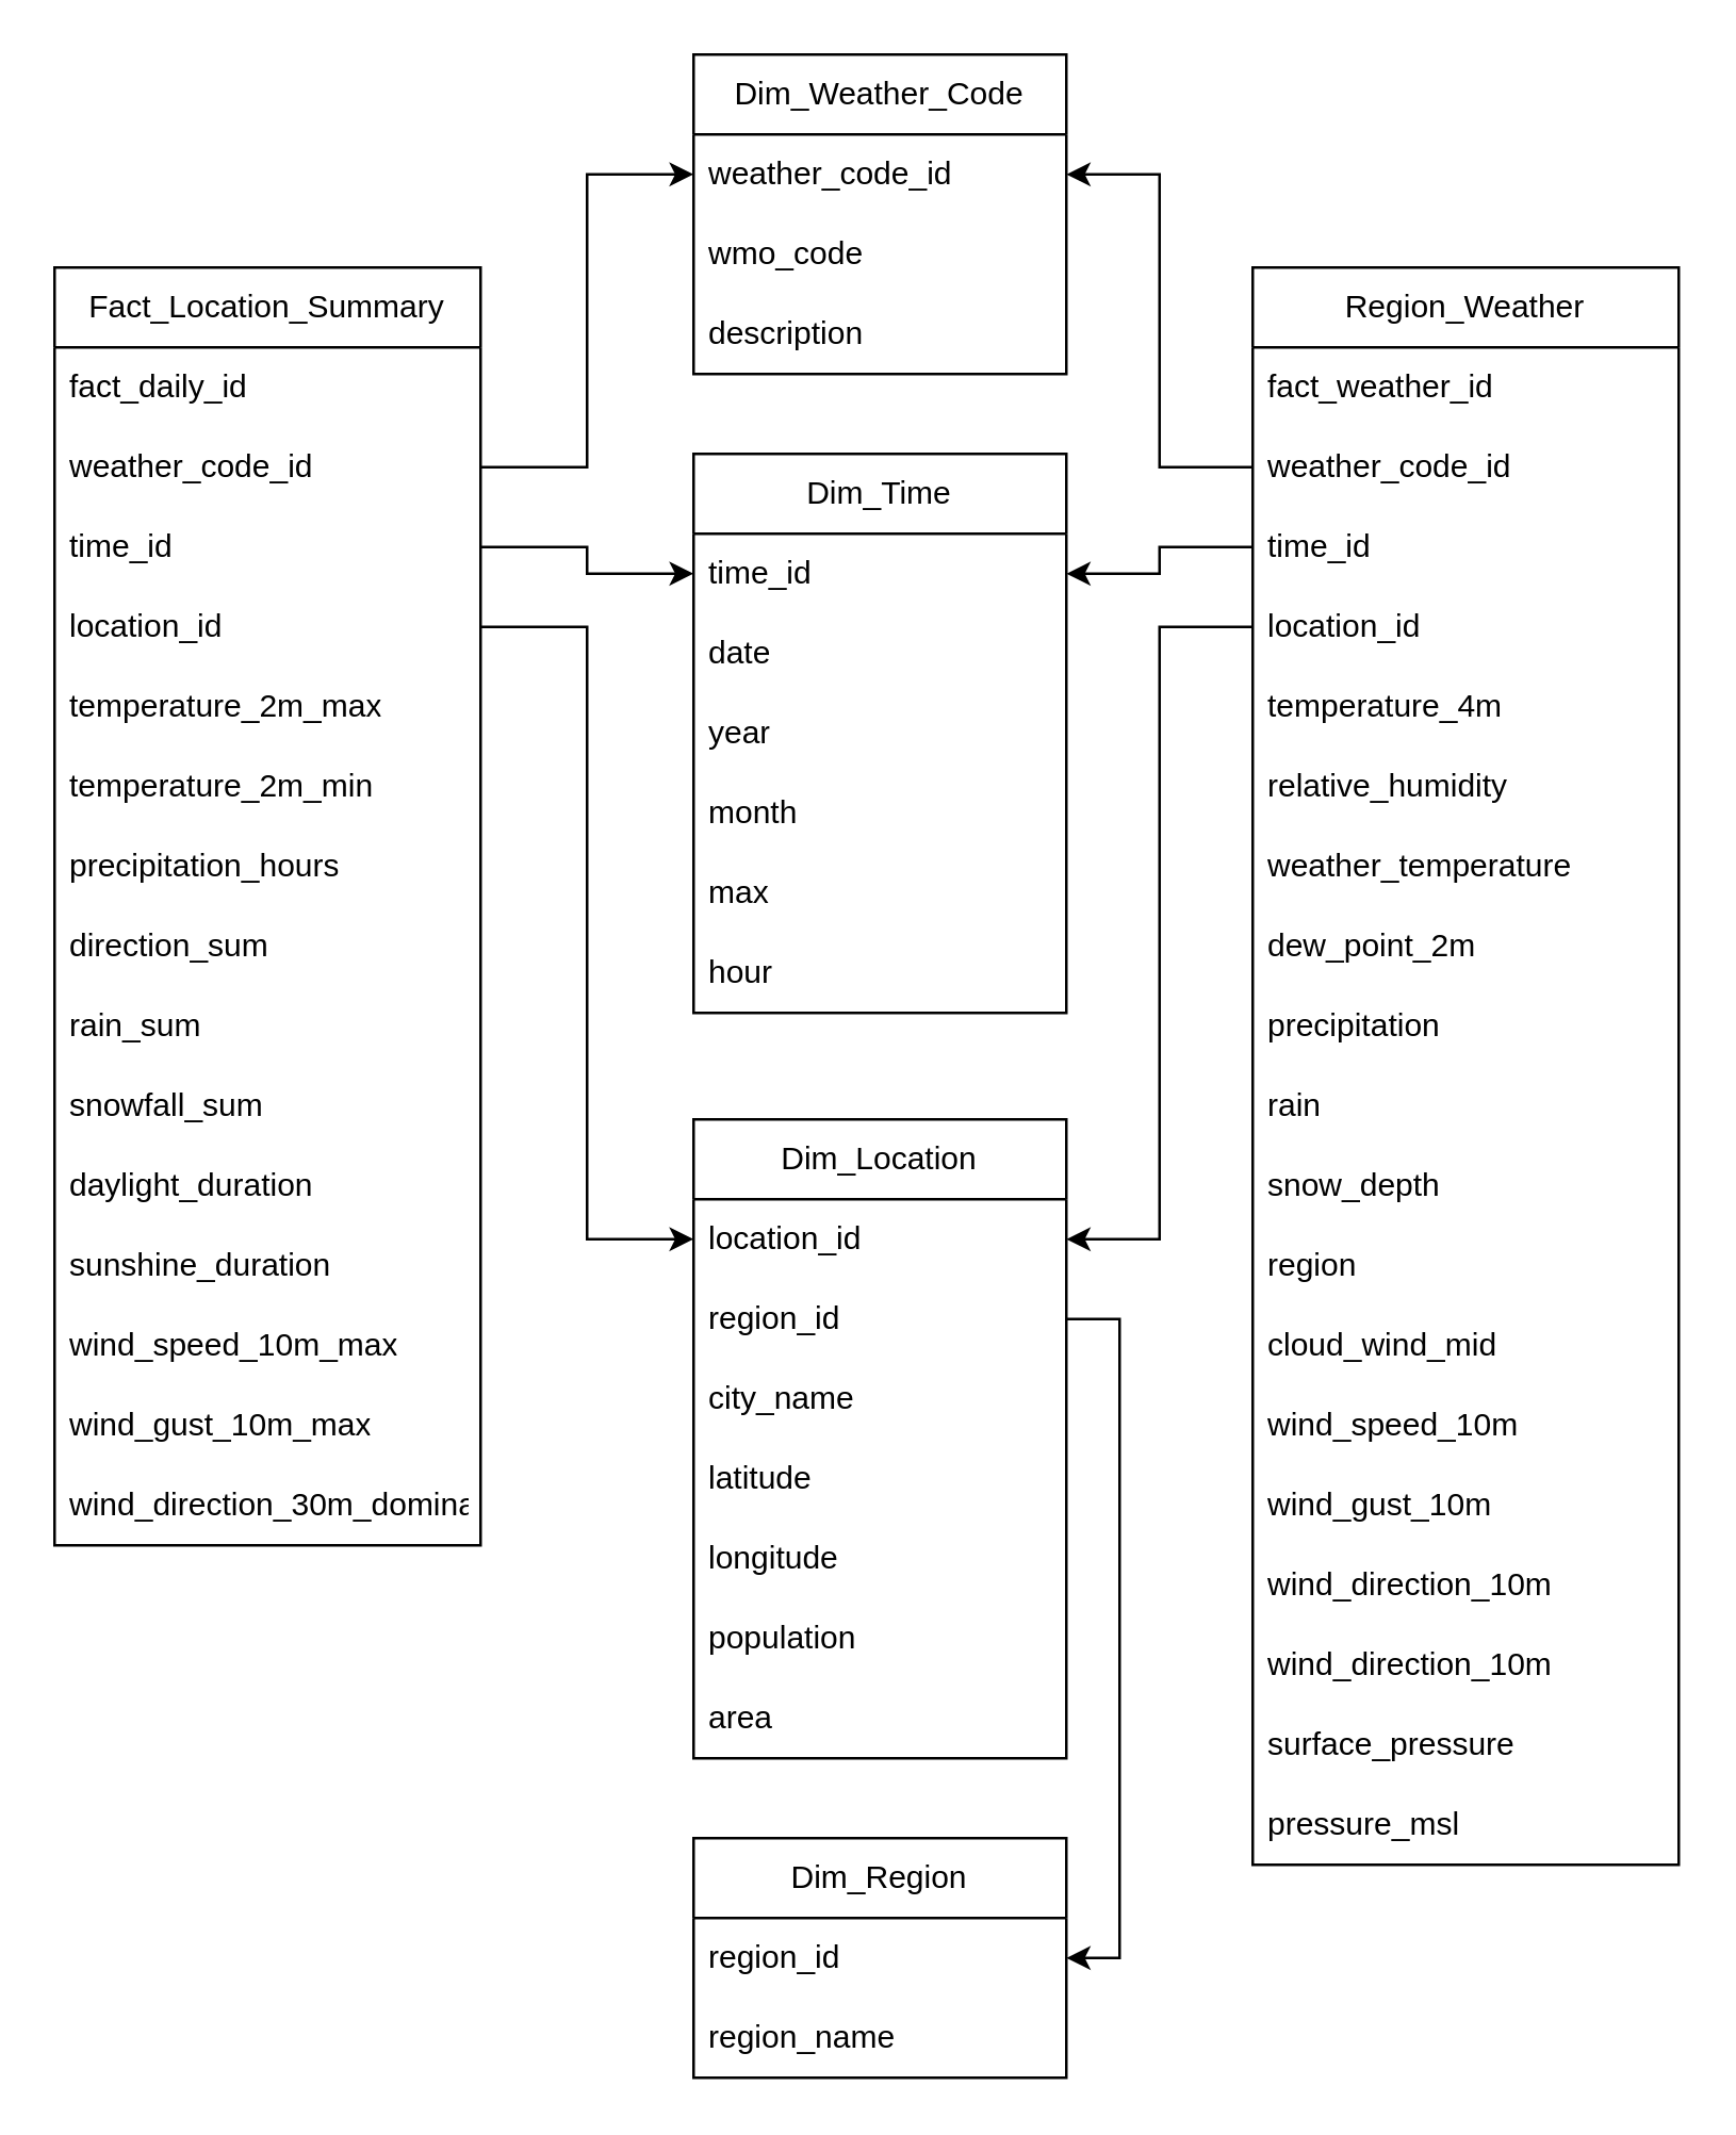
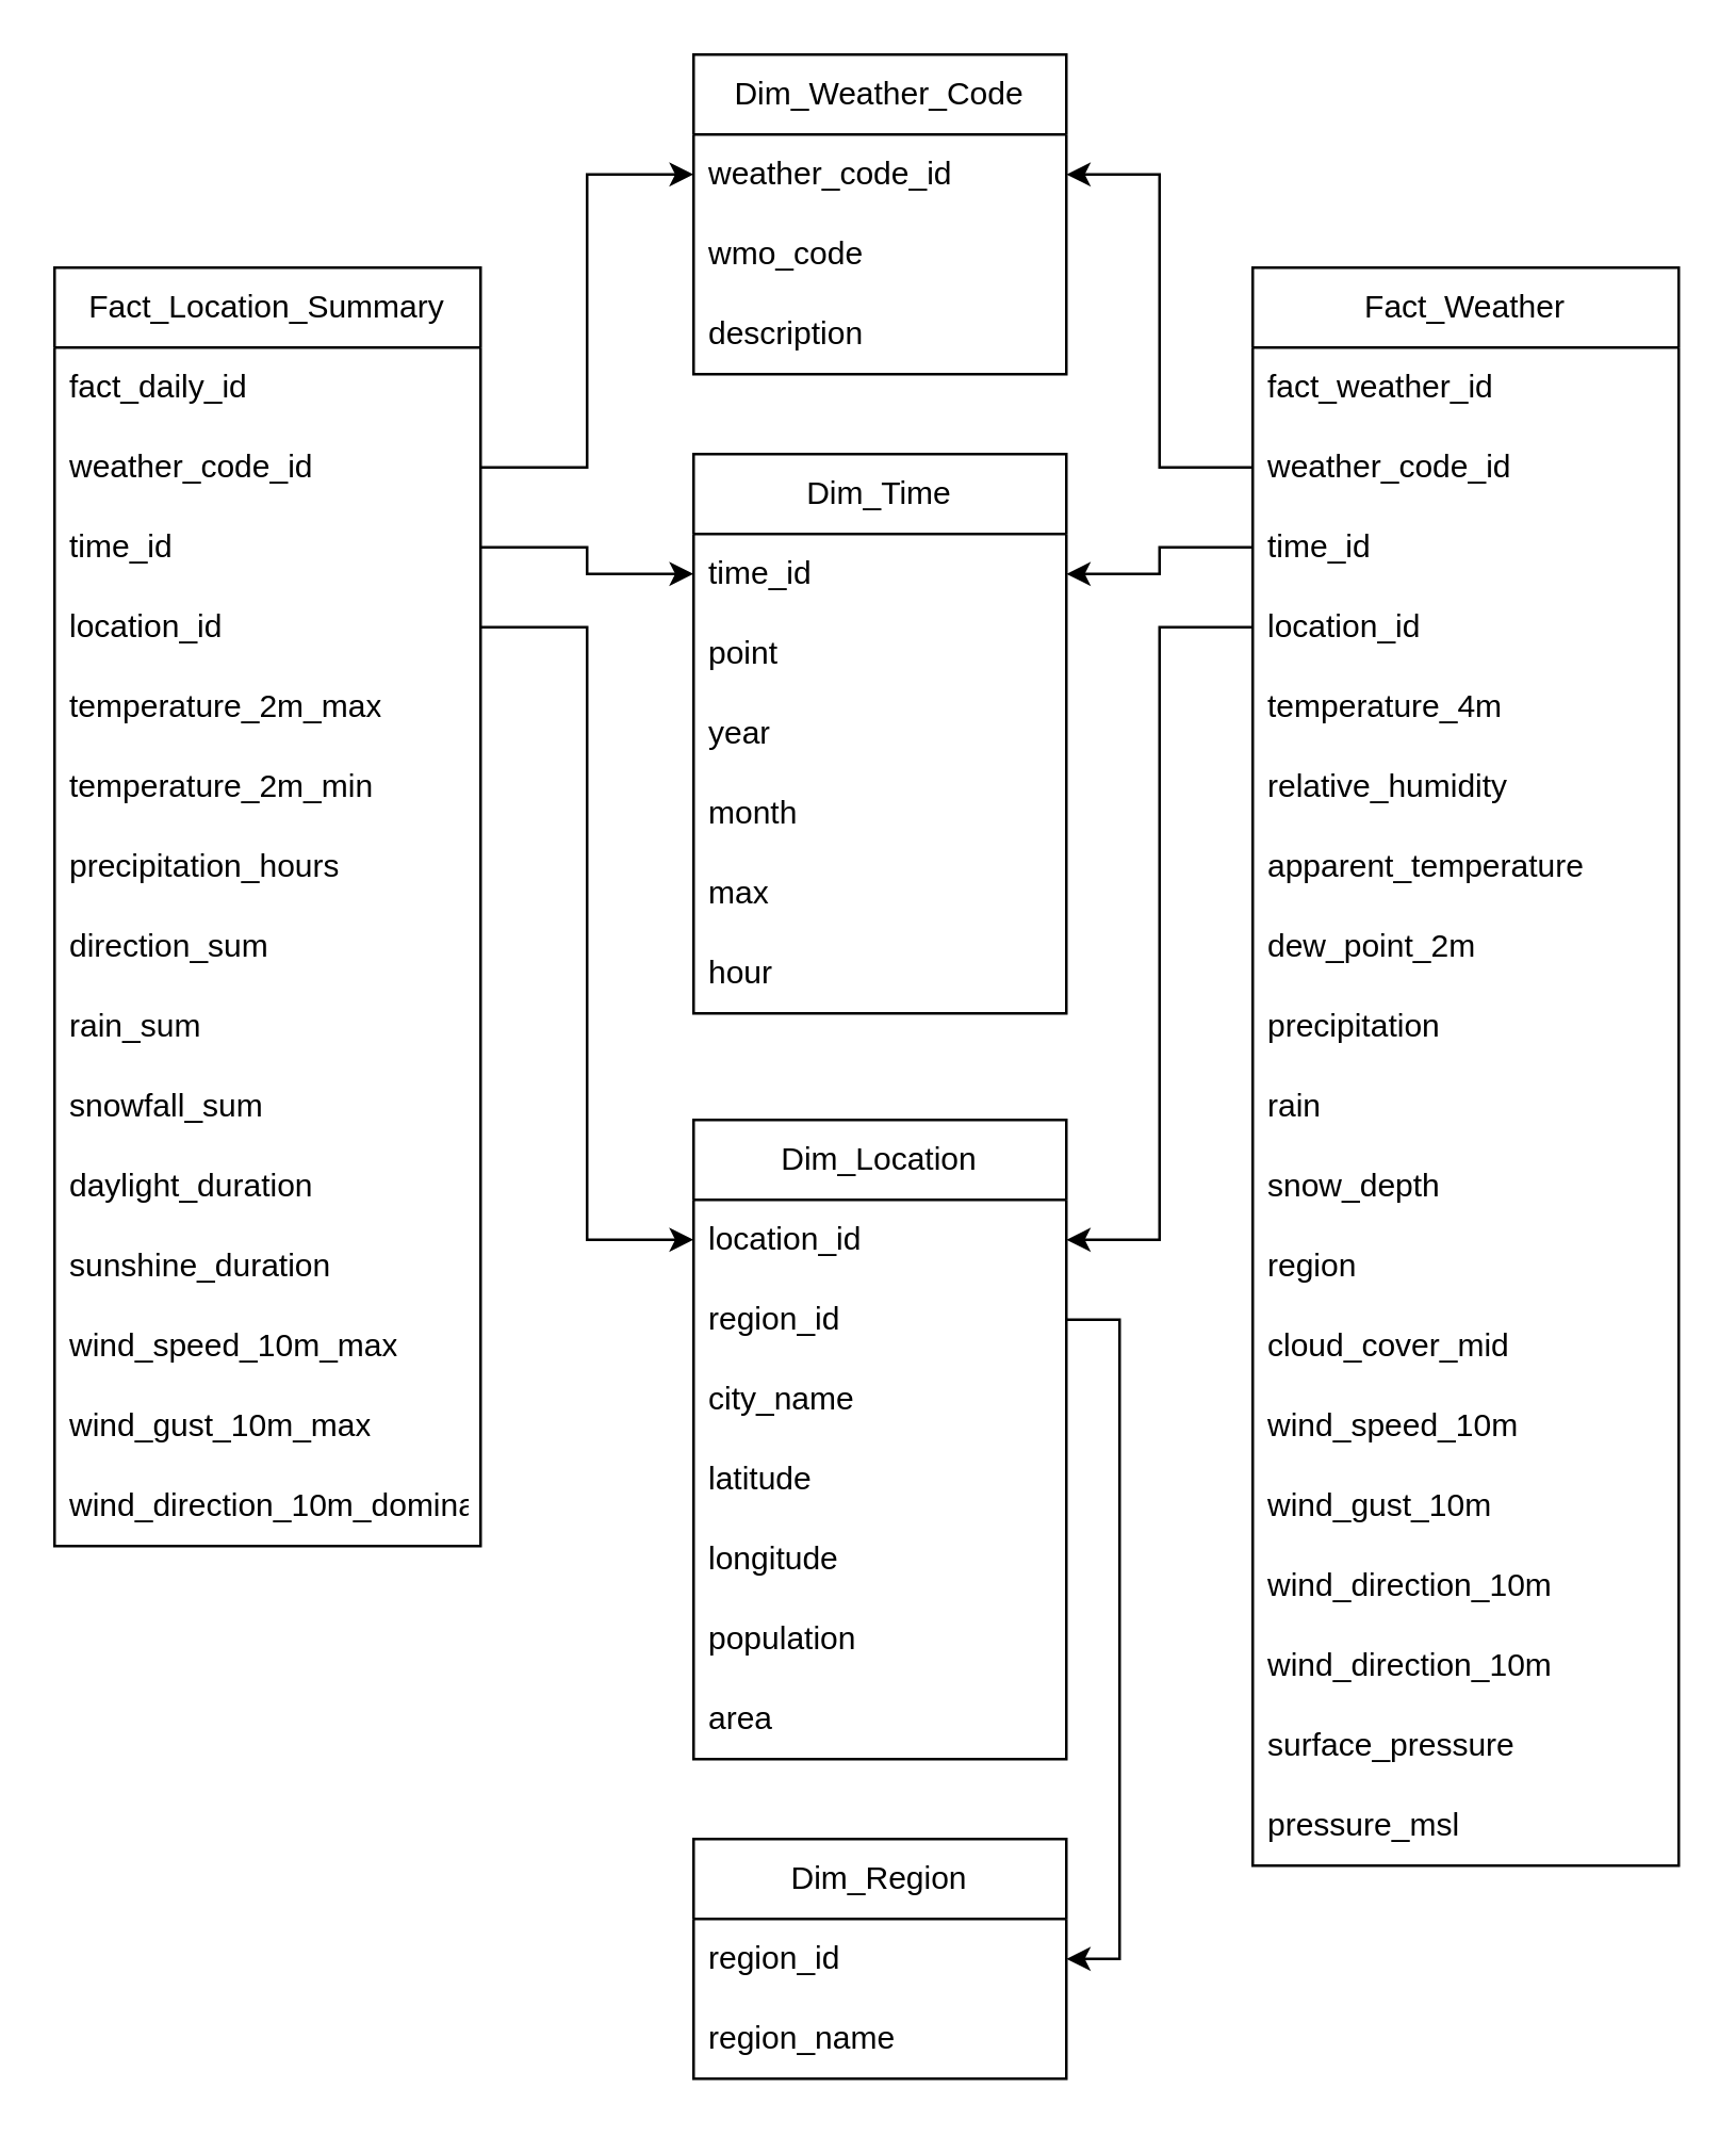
- <mxCell id="21" value="Region_Weather" style="swimlane;fontStyle=0;childLayout=stackLayout;horizontal=1;startSize=30;horizontalStack=0;resizeParent=1;resizeParentMax=0;resizeLast=0;collapsible=1;marginBottom=0;whiteSpace=wrap;html=1;" parent="1" vertex="1"><mxGeometry x="470" y="100" width="160" height="600" as="geometry" /></mxCell>
+ <mxCell id="21" value="Fact_Weather" style="swimlane;fontStyle=0;childLayout=stackLayout;horizontal=1;startSize=30;horizontalStack=0;resizeParent=1;resizeParentMax=0;resizeLast=0;collapsible=1;marginBottom=0;whiteSpace=wrap;html=1;" parent="1" vertex="1"><mxGeometry x="470" y="100" width="160" height="600" as="geometry" /></mxCell>
- <mxCell id="12" value="date" style="text;strokeColor=none;fillColor=none;align=left;verticalAlign=middle;spacingLeft=4;spacingRight=4;overflow=hidden;points=[[0,0.5],[1,0.5]];portConstraint=eastwest;rotatable=0;whiteSpace=wrap;html=1;" parent="10" vertex="1"><mxGeometry y="60" width="140" height="30" as="geometry" /></mxCell>
+ <mxCell id="12" value="point" style="text;strokeColor=none;fillColor=none;align=left;verticalAlign=middle;spacingLeft=4;spacingRight=4;overflow=hidden;points=[[0,0.5],[1,0.5]];portConstraint=eastwest;rotatable=0;whiteSpace=wrap;html=1;" parent="10" vertex="1"><mxGeometry y="60" width="140" height="30" as="geometry" /></mxCell>
- <mxCell id="28" value="weather_temperature" style="text;strokeColor=none;fillColor=none;align=left;verticalAlign=middle;spacingLeft=4;spacingRight=4;overflow=hidden;points=[[0,0.5],[1,0.5]];portConstraint=eastwest;rotatable=0;whiteSpace=wrap;html=1;" parent="21" vertex="1"><mxGeometry y="210" width="160" height="30" as="geometry" /></mxCell>
+ <mxCell id="28" value="apparent_temperature" style="text;strokeColor=none;fillColor=none;align=left;verticalAlign=middle;spacingLeft=4;spacingRight=4;overflow=hidden;points=[[0,0.5],[1,0.5]];portConstraint=eastwest;rotatable=0;whiteSpace=wrap;html=1;" parent="21" vertex="1"><mxGeometry y="210" width="160" height="30" as="geometry" /></mxCell>
- <mxCell id="34" value="cloud_wind_mid" style="text;strokeColor=none;fillColor=none;align=left;verticalAlign=middle;spacingLeft=4;spacingRight=4;overflow=hidden;points=[[0,0.5],[1,0.5]];portConstraint=eastwest;rotatable=0;whiteSpace=wrap;html=1;" parent="21" vertex="1"><mxGeometry y="390" width="160" height="30" as="geometry" /></mxCell>
+ <mxCell id="34" value="cloud_cover_mid" style="text;strokeColor=none;fillColor=none;align=left;verticalAlign=middle;spacingLeft=4;spacingRight=4;overflow=hidden;points=[[0,0.5],[1,0.5]];portConstraint=eastwest;rotatable=0;whiteSpace=wrap;html=1;" parent="21" vertex="1"><mxGeometry y="390" width="160" height="30" as="geometry" /></mxCell>
- <mxCell id="59" value="wind_direction_30m_dominant" style="text;strokeColor=none;fillColor=none;align=left;verticalAlign=middle;spacingLeft=4;spacingRight=4;overflow=hidden;points=[[0,0.5],[1,0.5]];portConstraint=eastwest;rotatable=0;whiteSpace=wrap;html=1;" parent="44" vertex="1"><mxGeometry y="450" width="160" height="30" as="geometry" /></mxCell>
+ <mxCell id="59" value="wind_direction_10m_dominant" style="text;strokeColor=none;fillColor=none;align=left;verticalAlign=middle;spacingLeft=4;spacingRight=4;overflow=hidden;points=[[0,0.5],[1,0.5]];portConstraint=eastwest;rotatable=0;whiteSpace=wrap;html=1;" parent="44" vertex="1"><mxGeometry y="450" width="160" height="30" as="geometry" /></mxCell>
